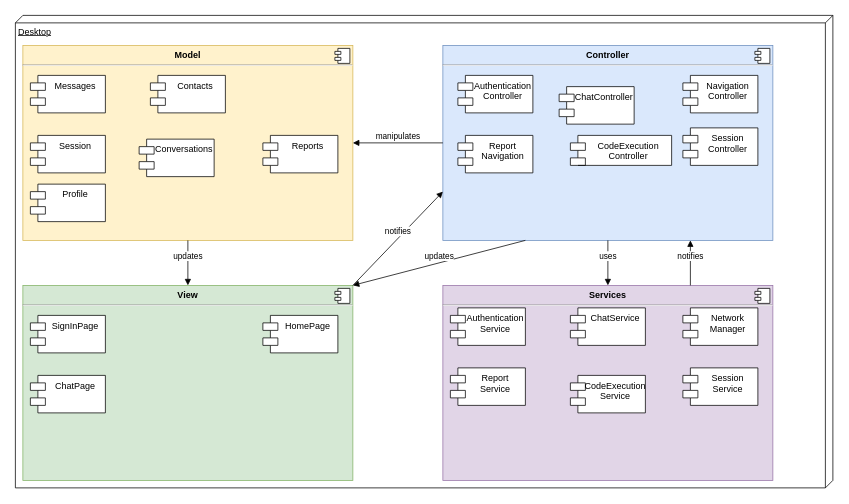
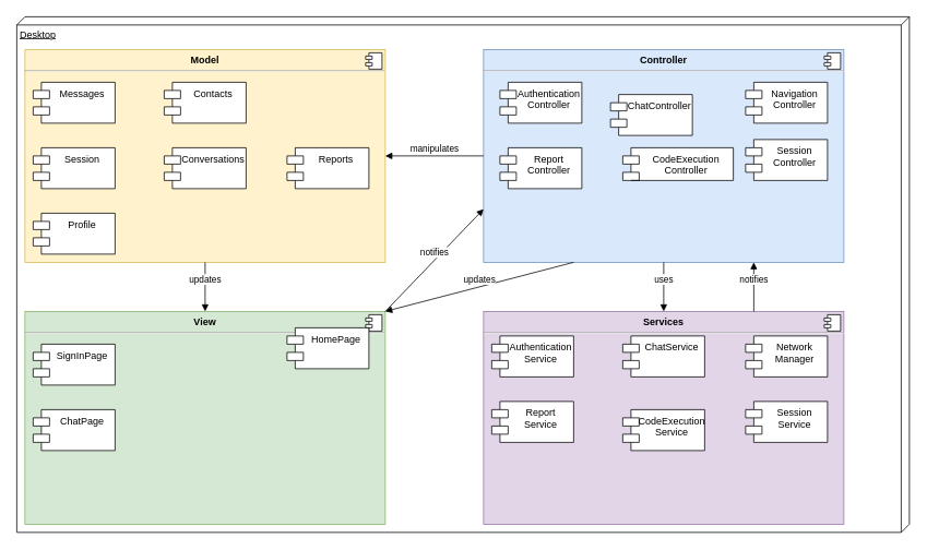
- <mxCell id="34" value="Report&#10;Navigation" style="shape=module;align=left;spacingLeft=20;align=center;verticalAlign=top;" vertex="1" parent="1"><mxGeometry x="610" y="180" width="100" height="50" as="geometry" /></mxCell>
+ <mxCell id="34" value="Report&#10;Controller" style="shape=module;align=left;spacingLeft=20;align=center;verticalAlign=top;" vertex="1" parent="1"><mxGeometry x="610" y="180" width="100" height="50" as="geometry" /></mxCell>
- <mxCell id="13" value="Conversations" style="shape=module;align=left;spacingLeft=20;align=center;verticalAlign=top;" vertex="1" parent="1"><mxGeometry x="185" y="185" width="100" height="50" as="geometry" /></mxCell>
+ <mxCell id="13" value="Conversations" style="shape=module;align=left;spacingLeft=20;align=center;verticalAlign=top;" vertex="1" parent="1"><mxGeometry x="200" y="180" width="100" height="50" as="geometry" /></mxCell>
- <mxCell id="24" value="Profile" style="shape=module;align=left;spacingLeft=20;align=center;verticalAlign=top;" vertex="1" parent="1"><mxGeometry x="40" y="245" width="100" height="50" as="geometry" /></mxCell>
+ <mxCell id="24" value="Profile" style="shape=module;align=left;spacingLeft=20;align=center;verticalAlign=top;" vertex="1" parent="1"><mxGeometry x="40" y="260" width="100" height="50" as="geometry" /></mxCell>
- <mxCell id="21" value="HomePage" style="shape=module;align=left;spacingLeft=20;align=center;verticalAlign=top;" vertex="1" parent="1"><mxGeometry x="350" y="420" width="100" height="50" as="geometry" /></mxCell>
+ <mxCell id="21" value="HomePage" style="shape=module;align=left;spacingLeft=20;align=center;verticalAlign=top;" vertex="1" parent="1"><mxGeometry x="350" y="400" width="100" height="50" as="geometry" /></mxCell>
